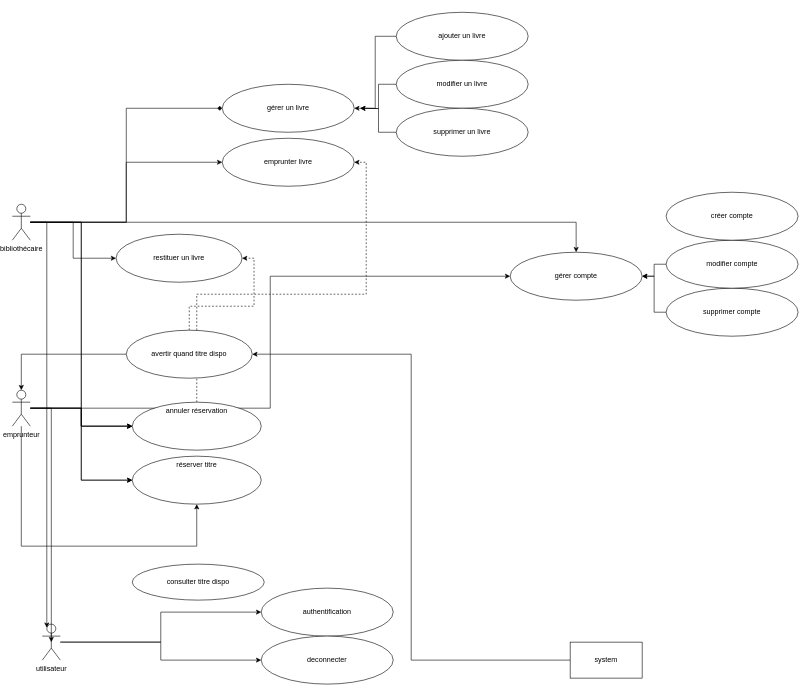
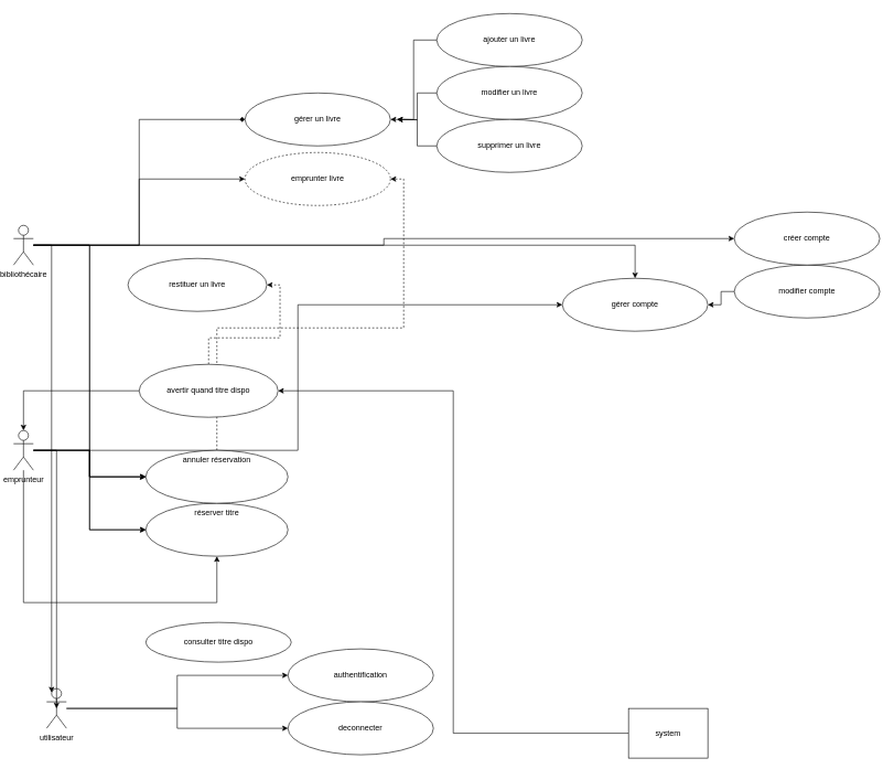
- <mxCell id="39" value="emprunter livre" style="ellipse;whiteSpace=wrap;html=1;" vertex="1" parent="1"><mxGeometry x="370" y="230" width="220" height="80" as="geometry" /></mxCell>
+ <mxCell id="39" value="emprunter livre" style="ellipse;whiteSpace=wrap;html=1;dashed=1;" vertex="1" parent="1"><mxGeometry x="370" y="230" width="220" height="80" as="geometry" /></mxCell>
- <mxCell id="2" style="edgeStyle=orthogonalEdgeStyle;rounded=0;orthogonalLoop=1;jettySize=auto;html=1;entryX=0;entryY=0.5;entryDx=0;entryDy=0;" edge="1" parent="1" source="8" target="21"><mxGeometry relative="1" as="geometry" /></mxCell>
+ <mxCell id="2" style="edgeStyle=orthogonalEdgeStyle;rounded=0;orthogonalLoop=1;jettySize=auto;html=1;" edge="1" parent="1" source="8" target="45"><mxGeometry relative="1" as="geometry" /></mxCell>
- <mxCell id="41" style="edgeStyle=orthogonalEdgeStyle;rounded=0;orthogonalLoop=1;jettySize=auto;html=1;entryX=1;entryY=0.5;entryDx=0;entryDy=0;" edge="1" parent="1" source="42" target="31"><mxGeometry relative="1" as="geometry" /></mxCell>
- <mxCell id="42" value="supprimer compte" style="ellipse;whiteSpace=wrap;html=1;" vertex="1" parent="1"><mxGeometry x="1110" y="480" width="220" height="80" as="geometry" /></mxCell>
- <mxCell id="17" value="annuler réservation" style="ellipse;whiteSpace=wrap;html=1;verticalAlign=top;" vertex="1" parent="1"><mxGeometry x="220" y="670" width="215" height="80" as="geometry" /></mxCell>
+ <mxCell id="17" value="annuler réservation" style="ellipse;whiteSpace=wrap;html=1;verticalAlign=top;" vertex="1" parent="1"><mxGeometry x="220" y="680" width="215" height="80" as="geometry" /></mxCell>
- <mxCell id="23" value="system" style="rounded=0;whiteSpace=wrap;html=1;" vertex="1" parent="1"><mxGeometry x="950" y="1070" width="120" height="60" as="geometry" /></mxCell>
+ <mxCell id="23" value="system" style="rounded=0;whiteSpace=wrap;html=1;" vertex="1" parent="1"><mxGeometry x="950" y="1070" width="120" height="75" as="geometry" /></mxCell>
